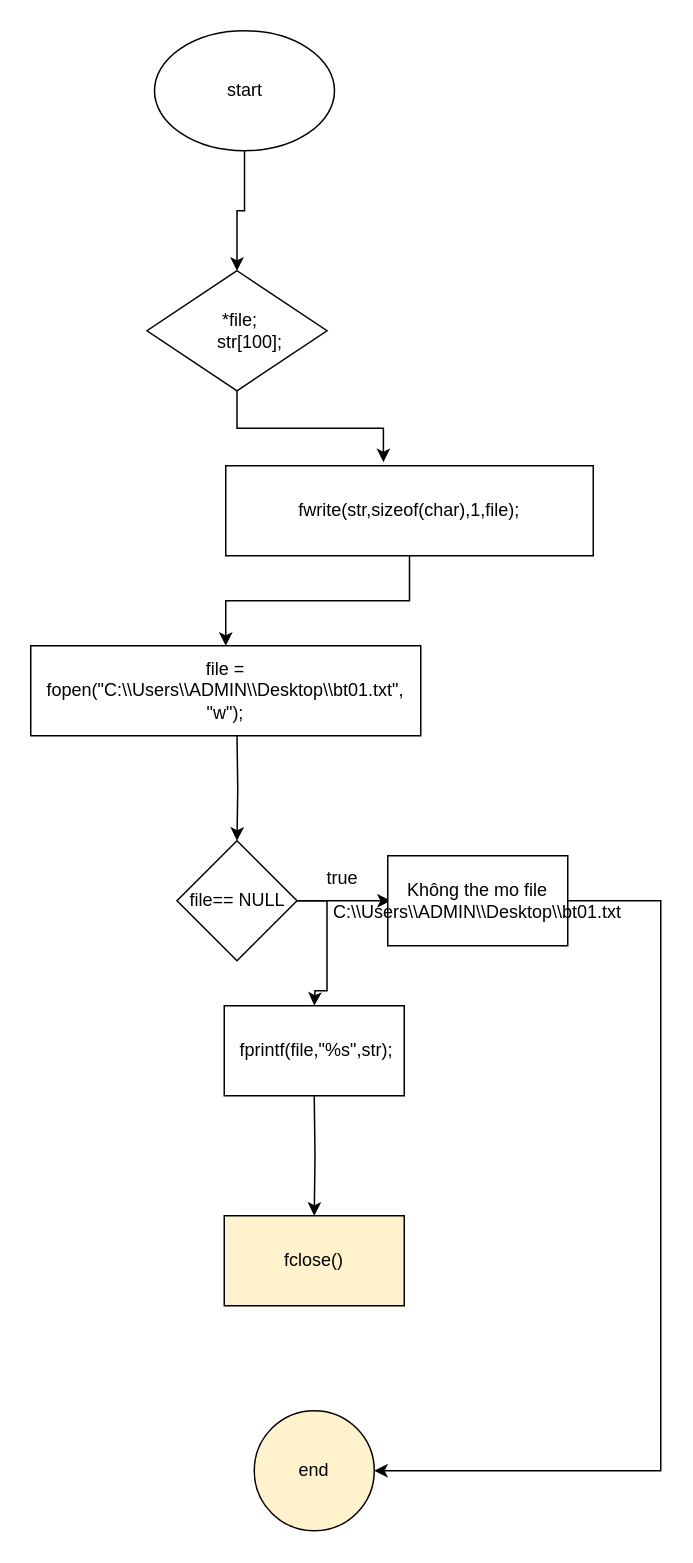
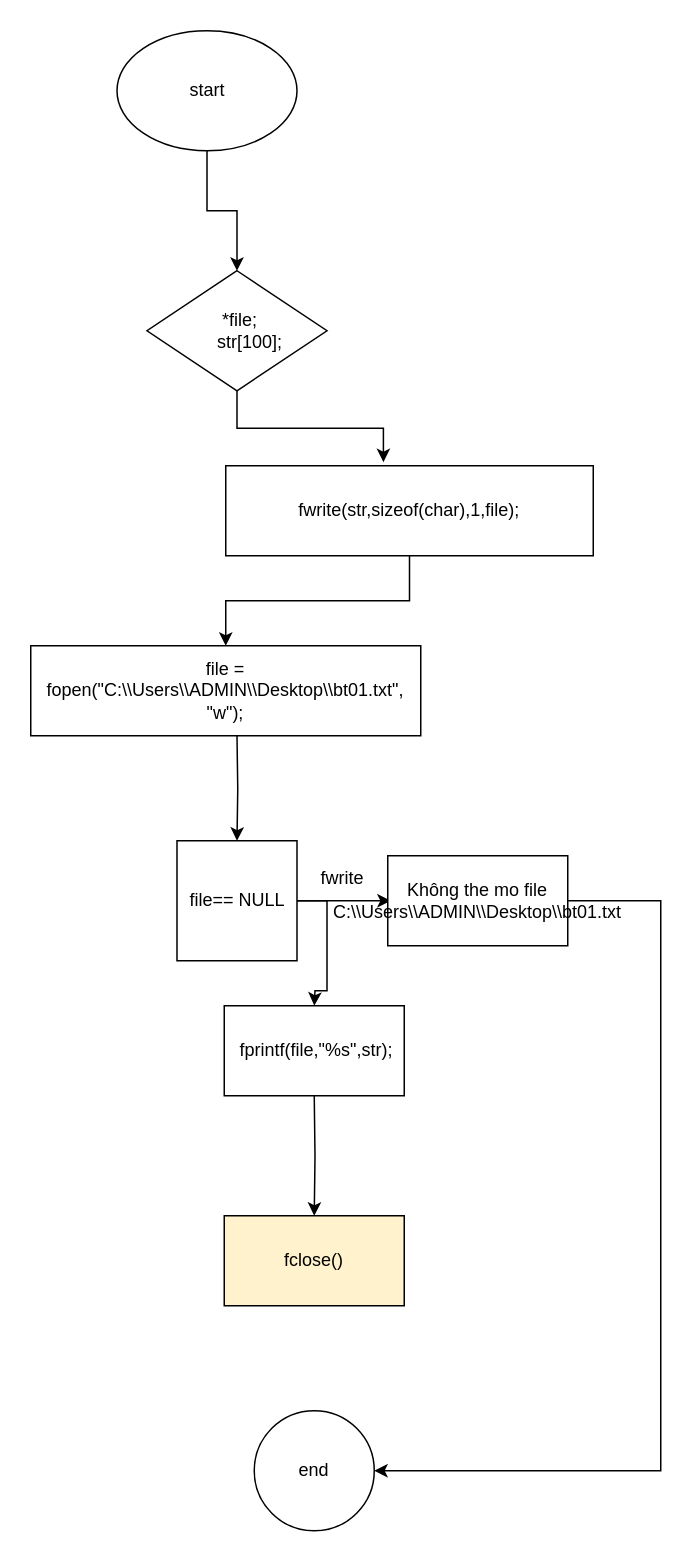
- <mxCell id="3" value="start" style="ellipse;whiteSpace=wrap;html=1;" vertex="1" parent="1"><mxGeometry x="102.5" y="20" width="120" height="80" as="geometry" /></mxCell>
+ <mxCell id="3" value="start" style="ellipse;whiteSpace=wrap;html=1;" vertex="1" parent="1"><mxGeometry x="77.5" y="20" width="120" height="80" as="geometry" /></mxCell>
- <mxCell id="11" value="true" style="text;html=1;strokeColor=none;fillColor=none;align=center;verticalAlign=middle;whiteSpace=wrap;rounded=0;" vertex="1" parent="1"><mxGeometry x="198" y="570" width="60" height="30" as="geometry" /></mxCell>
+ <mxCell id="11" value="fwrite" style="text;html=1;strokeColor=none;fillColor=none;align=center;verticalAlign=middle;whiteSpace=wrap;rounded=0;" vertex="1" parent="1"><mxGeometry x="198" y="570" width="60" height="30" as="geometry" /></mxCell>
- <mxCell id="8" value="file== NULL" style="rhombus;whiteSpace=wrap;html=1;rounded=0;" vertex="1" parent="1"><mxGeometry x="117.5" y="560" width="80" height="80" as="geometry" /></mxCell>
+ <mxCell id="8" value="file== NULL" style="whiteSpace=wrap;html=1;rounded=0;" vertex="1" parent="1"><mxGeometry x="117.5" y="560" width="80" height="80" as="geometry" /></mxCell>
- <mxCell id="13" value="end" style="ellipse;whiteSpace=wrap;html=1;rounded=0;fillColor=#fff2cc;" vertex="1" parent="1"><mxGeometry x="169" y="940" width="80" height="80" as="geometry" /></mxCell>
+ <mxCell id="13" value="end" style="ellipse;whiteSpace=wrap;html=1;rounded=0;" vertex="1" parent="1"><mxGeometry x="169" y="940" width="80" height="80" as="geometry" /></mxCell>
